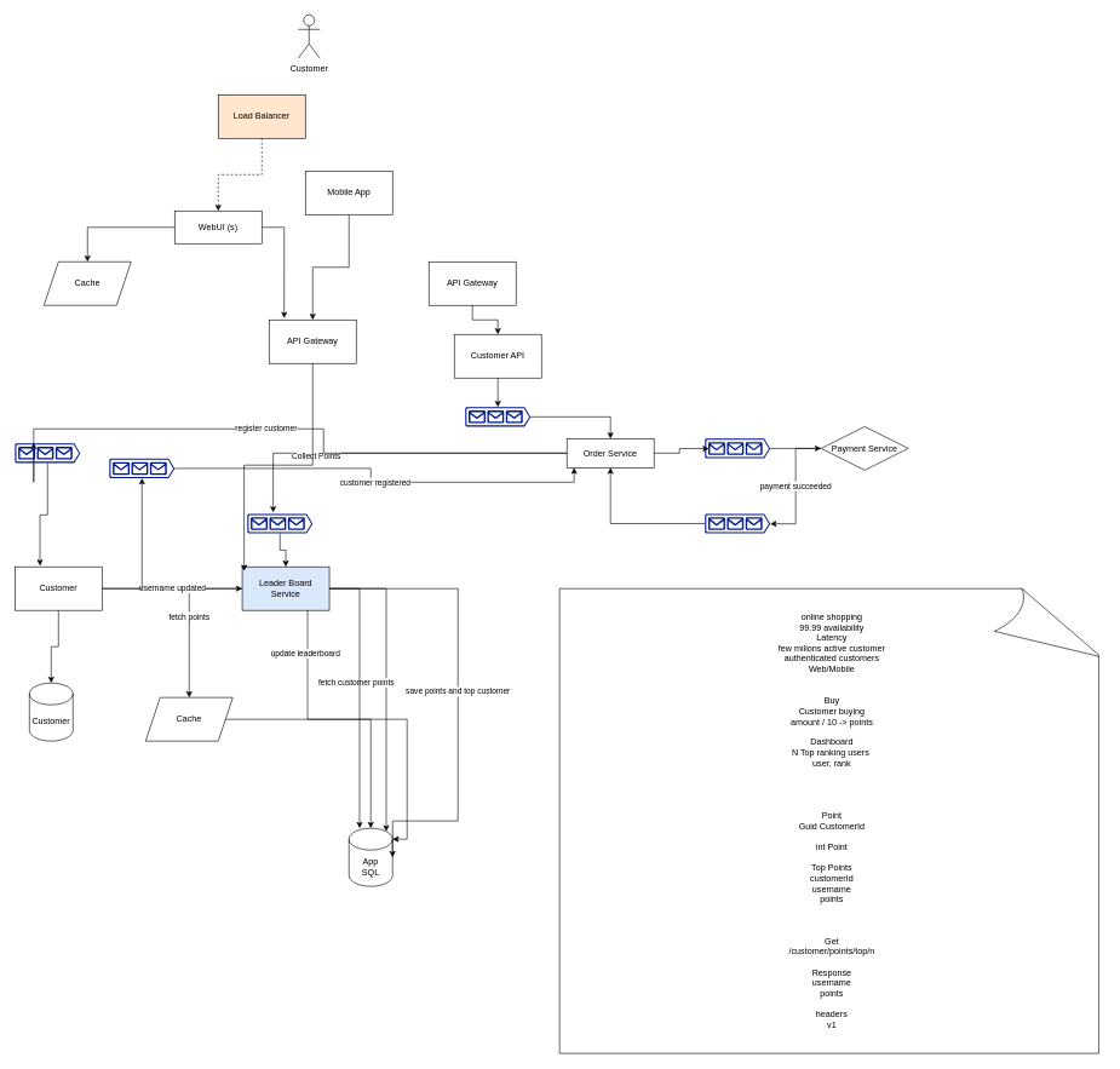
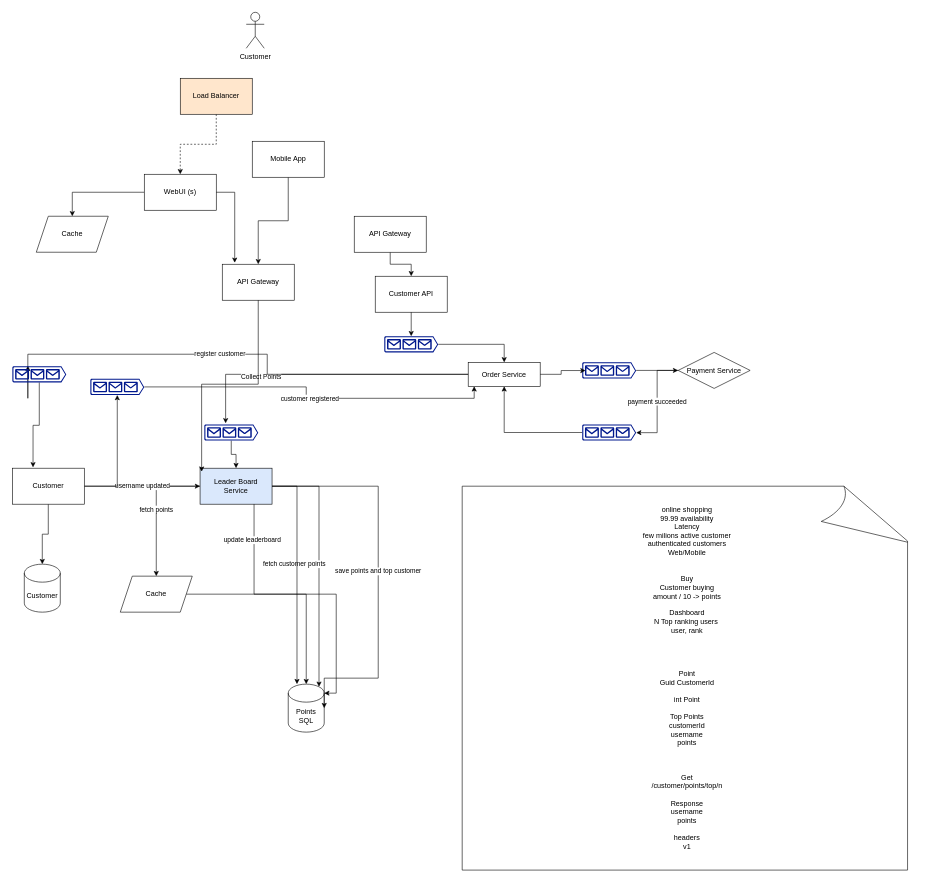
- <mxCell id="3" value="WebUI (s&lt;span style=&quot;background-color: initial;&quot;&gt;)&lt;/span&gt;" style="rounded=0;whiteSpace=wrap;html=1;" parent="1" vertex="1"><mxGeometry x="240" y="290" width="120" height="45" as="geometry" /></mxCell>
+ <mxCell id="3" value="WebUI (s&lt;span style=&quot;background-color: initial;&quot;&gt;)&lt;/span&gt;" style="rounded=0;whiteSpace=wrap;html=1;" parent="1" vertex="1"><mxGeometry x="240" y="290" width="120" height="60" as="geometry" /></mxCell>
- <mxCell id="27" value="App&lt;br&gt;SQL" style="shape=cylinder3;whiteSpace=wrap;html=1;boundedLbl=1;backgroundOutline=1;size=15;" parent="1" vertex="1"><mxGeometry x="480" y="1140" width="60" height="80" as="geometry" /></mxCell>
+ <mxCell id="27" value="Points&lt;br&gt;SQL" style="shape=cylinder3;whiteSpace=wrap;html=1;boundedLbl=1;backgroundOutline=1;size=15;" parent="1" vertex="1"><mxGeometry x="480" y="1140" width="60" height="80" as="geometry" /></mxCell>
